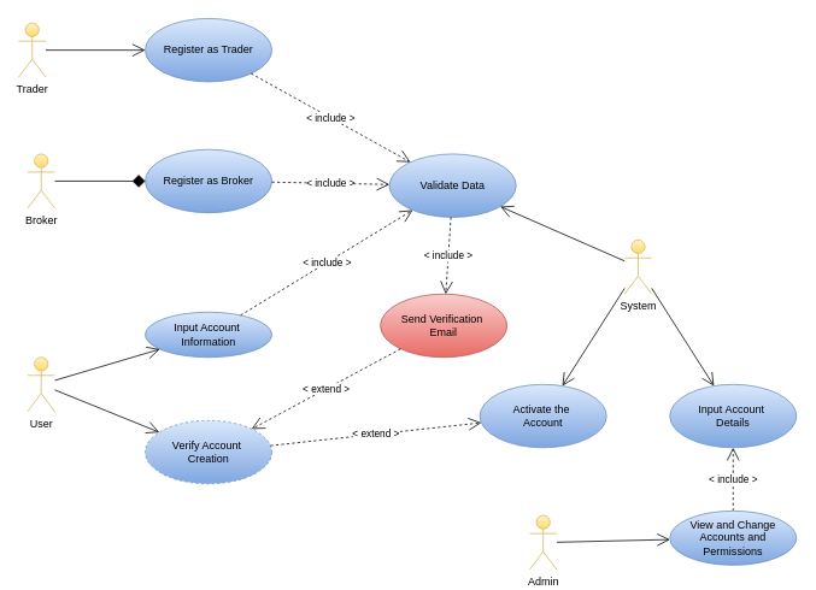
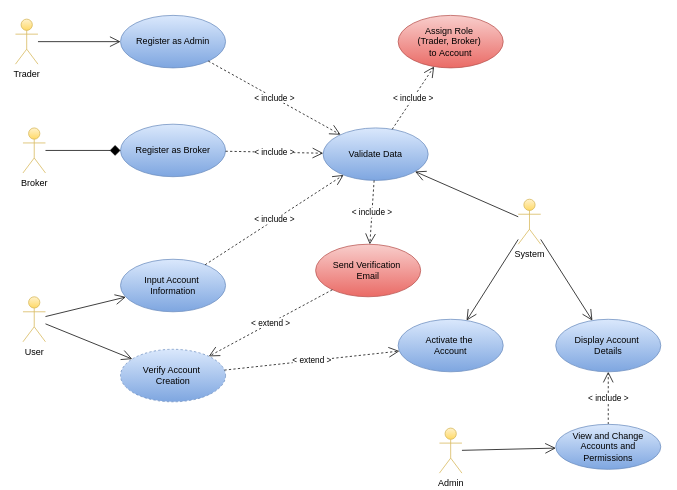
- <mxCell id="25" value="Register as Trader" style="ellipse;whiteSpace=wrap;html=1;fillColor=#dae8fc;gradientColor=#7ea6e0;strokeColor=#6c8ebf;" parent="1" vertex="1"><mxGeometry x="160" y="20" width="140" height="70" as="geometry" /></mxCell>
+ <mxCell id="25" value="Register as Admin" style="ellipse;whiteSpace=wrap;html=1;fillColor=#dae8fc;gradientColor=#7ea6e0;strokeColor=#6c8ebf;" parent="1" vertex="1"><mxGeometry x="160" y="20" width="140" height="70" as="geometry" /></mxCell>
+ <mxCell id="29" value="Assign Role&amp;nbsp;&lt;div&gt;(Trader, Broker)&amp;nbsp;&lt;/div&gt;&lt;div&gt;to&amp;nbsp;&lt;span style=&quot;background-color: initial;&quot;&gt;Account&lt;/span&gt;&lt;/div&gt;" style="ellipse;whiteSpace=wrap;html=1;fillColor=#f8cecc;gradientColor=#ea6b66;strokeColor=#b85450;" parent="1" vertex="1"><mxGeometry x="530" y="20" width="140" height="70" as="geometry" /></mxCell>
+ <mxCell id="32" value="&amp;lt; include &amp;gt;" style="endArrow=open;endSize=12;dashed=1;html=1;rounded=0;" parent="1" source="10" target="29" edge="1"><mxGeometry width="160" relative="1" as="geometry"><mxPoint x="650" y="215" as="sourcePoint" /><mxPoint x="810" y="215" as="targetPoint" /></mxGeometry></mxCell>
- <mxCell id="3" value="Input Account&amp;nbsp;&lt;div&gt;Information&lt;/div&gt;" style="ellipse;whiteSpace=wrap;html=1;fillColor=#dae8fc;strokeColor=#6c8ebf;gradientColor=#7ea6e0;" parent="1" vertex="1"><mxGeometry x="160" y="345" width="140" height="50" as="geometry" /></mxCell>
+ <mxCell id="3" value="Input Account&amp;nbsp;&lt;div&gt;Information&lt;/div&gt;" style="ellipse;whiteSpace=wrap;html=1;fillColor=#dae8fc;strokeColor=#6c8ebf;gradientColor=#7ea6e0;" parent="1" vertex="1"><mxGeometry x="160" y="345" width="140" height="70" as="geometry" /></mxCell>
- <mxCell id="22" value="Input Account&amp;nbsp;&lt;div&gt;Details&lt;/div&gt;" style="ellipse;whiteSpace=wrap;html=1;fillColor=#dae8fc;gradientColor=#7ea6e0;strokeColor=#6c8ebf;" parent="1" vertex="1"><mxGeometry x="740" y="425" width="140" height="70" as="geometry" /></mxCell>
+ <mxCell id="22" value="Display Account&amp;nbsp;&lt;div&gt;Details&lt;/div&gt;" style="ellipse;whiteSpace=wrap;html=1;fillColor=#dae8fc;gradientColor=#7ea6e0;strokeColor=#6c8ebf;" parent="1" vertex="1"><mxGeometry x="740" y="425" width="140" height="70" as="geometry" /></mxCell>
